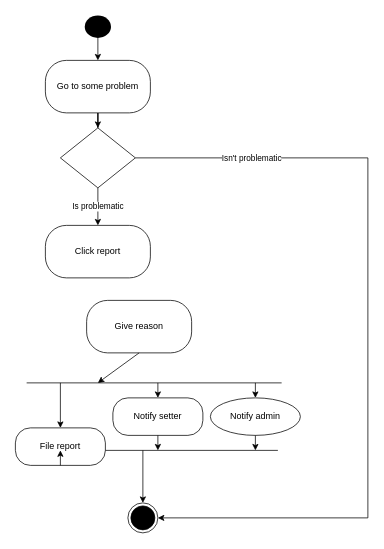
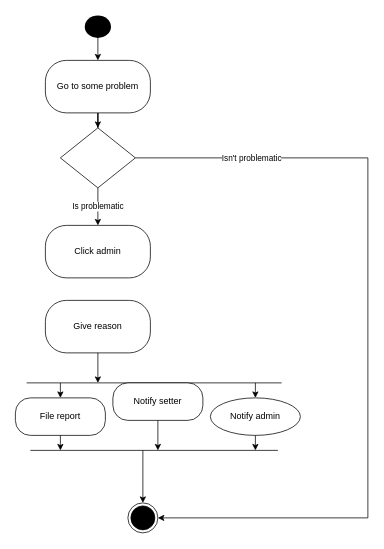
- <mxCell id="15" value="Click report" style="rounded=1;whiteSpace=wrap;html=1;arcSize=40;fontColor=default;fillColor=default;strokeColor=default;fontFamily=Helvetica;fontSize=12;align=center;" parent="1" vertex="1"><mxGeometry x="60" y="300" width="140" height="70" as="geometry" /></mxCell>
+ <mxCell id="15" value="Click admin" style="rounded=1;whiteSpace=wrap;html=1;arcSize=40;fontColor=default;fillColor=default;strokeColor=default;fontFamily=Helvetica;fontSize=12;align=center;" parent="1" vertex="1"><mxGeometry x="60" y="300" width="140" height="70" as="geometry" /></mxCell>
- <mxCell id="16" value="Give reason" style="rounded=1;whiteSpace=wrap;html=1;arcSize=40;fontColor=default;fillColor=default;strokeColor=default;fontFamily=Helvetica;fontSize=12;align=center;" parent="1" vertex="1"><mxGeometry x="115" y="400" width="140" height="70" as="geometry" /></mxCell>
+ <mxCell id="16" value="Give reason" style="rounded=1;whiteSpace=wrap;html=1;arcSize=40;fontColor=default;fillColor=default;strokeColor=default;fontFamily=Helvetica;fontSize=12;align=center;" parent="1" vertex="1"><mxGeometry x="60" y="400" width="140" height="70" as="geometry" /></mxCell>
- <mxCell id="18" value="Notify setter" style="rounded=1;whiteSpace=wrap;html=1;arcSize=40;fontColor=default;fillColor=default;strokeColor=default;fontFamily=Helvetica;fontSize=12;align=center;" parent="1" vertex="1"><mxGeometry x="150" y="530" width="120" height="50" as="geometry" /></mxCell>
+ <mxCell id="18" value="Notify setter" style="rounded=1;whiteSpace=wrap;html=1;arcSize=40;fontColor=default;fillColor=default;strokeColor=default;fontFamily=Helvetica;fontSize=12;align=center;" parent="1" vertex="1"><mxGeometry x="150" y="510" width="120" height="50" as="geometry" /></mxCell>
- <mxCell id="17" value="File report" style="rounded=1;whiteSpace=wrap;html=1;arcSize=40;fontColor=default;fillColor=default;strokeColor=default;fontFamily=Helvetica;fontSize=12;align=center;" parent="1" vertex="1"><mxGeometry x="20" y="570" width="120" height="50" as="geometry" /></mxCell>
+ <mxCell id="17" value="File report" style="rounded=1;whiteSpace=wrap;html=1;arcSize=40;fontColor=default;fillColor=default;strokeColor=default;fontFamily=Helvetica;fontSize=12;align=center;" parent="1" vertex="1"><mxGeometry x="20" y="530" width="120" height="50" as="geometry" /></mxCell>
